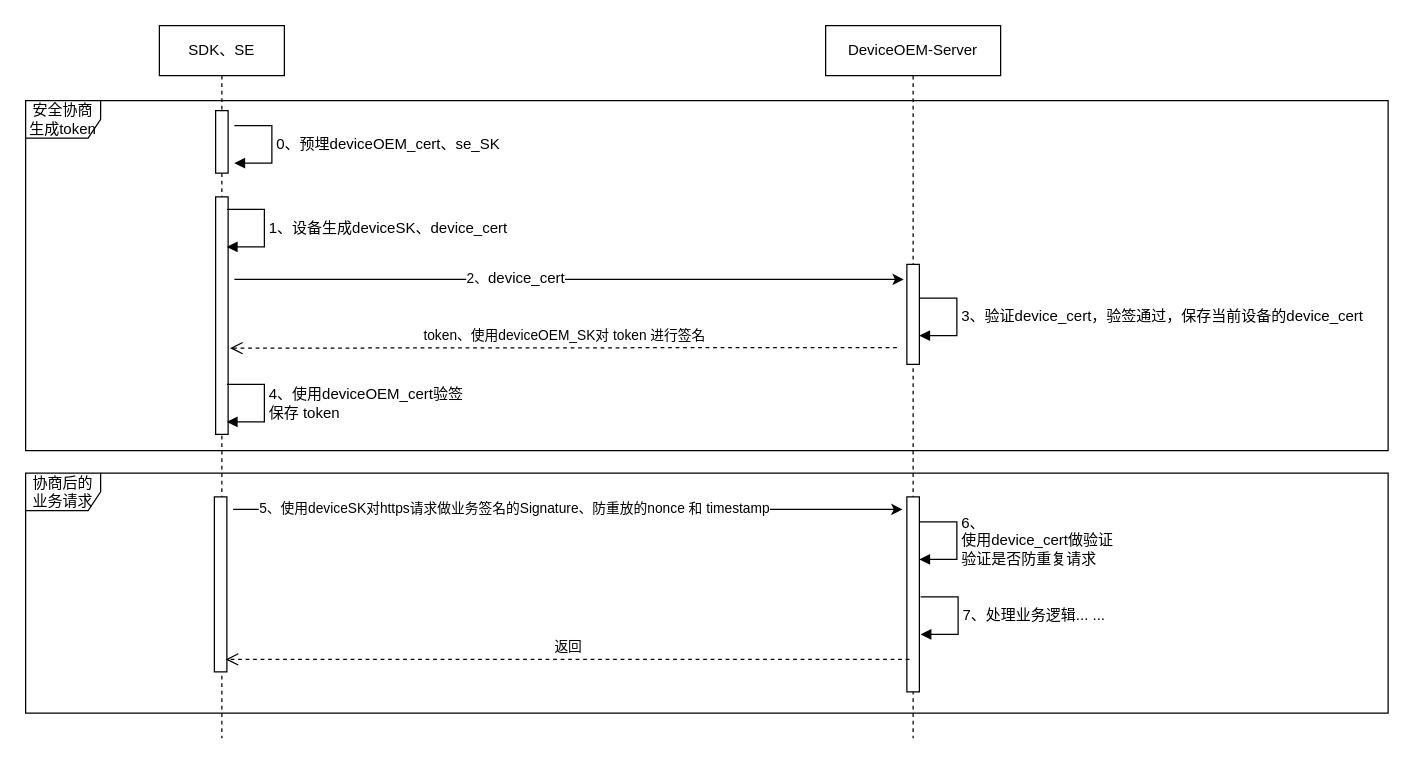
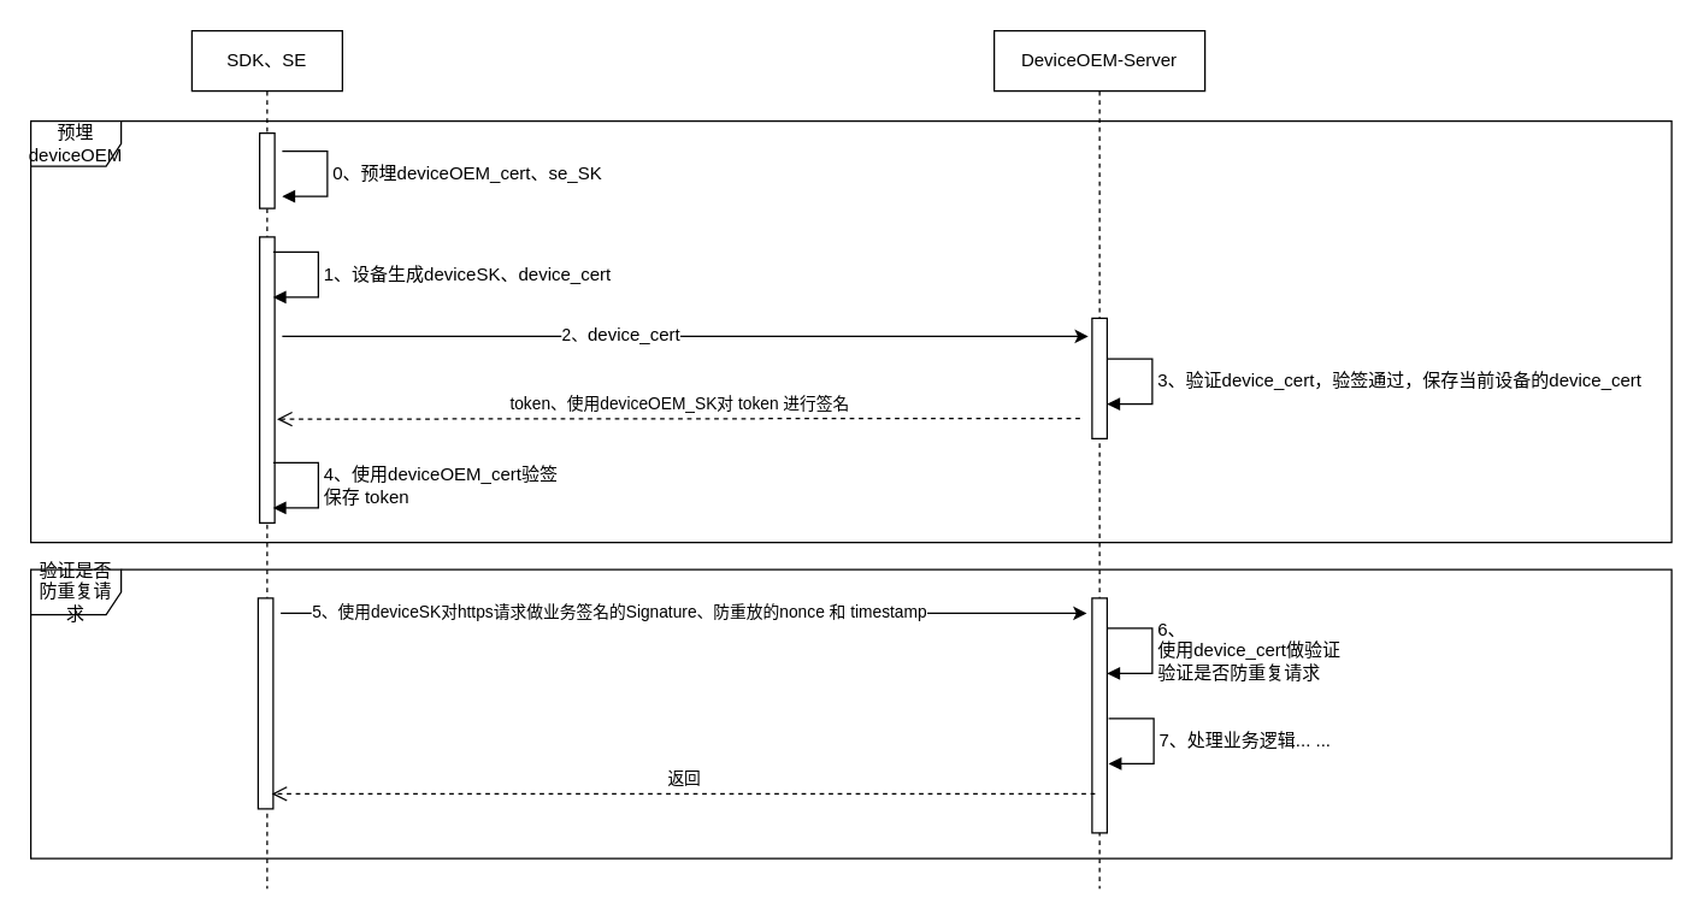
- <mxCell id="13" value="安全协商生成token" style="shape=umlFrame;whiteSpace=wrap;html=1;pointerEvents=0;sketch=0;strokeColor=default;align=center;verticalAlign=middle;fontFamily=Helvetica;fontSize=12;fontColor=default;fillColor=default;" parent="1" vertex="1"><mxGeometry x="20" y="80" width="1090" height="280" as="geometry" /></mxCell>
+ <mxCell id="13" value="预埋deviceOEM" style="shape=umlFrame;whiteSpace=wrap;html=1;pointerEvents=0;sketch=0;strokeColor=default;align=center;verticalAlign=middle;fontFamily=Helvetica;fontSize=12;fontColor=default;fillColor=default;" parent="1" vertex="1"><mxGeometry x="20" y="80" width="1090" height="280" as="geometry" /></mxCell>
- <mxCell id="22" value="协商后的业务请求" style="shape=umlFrame;whiteSpace=wrap;html=1;pointerEvents=0;sketch=0;strokeColor=default;align=center;verticalAlign=middle;fontFamily=Helvetica;fontSize=12;fontColor=default;fillColor=default;" vertex="1" parent="1"><mxGeometry x="20" y="378" width="1090" height="192" as="geometry" /></mxCell>
+ <mxCell id="22" value="验证是否防重复请求" style="shape=umlFrame;whiteSpace=wrap;html=1;pointerEvents=0;sketch=0;strokeColor=default;align=center;verticalAlign=middle;fontFamily=Helvetica;fontSize=12;fontColor=default;fillColor=default;" vertex="1" parent="1"><mxGeometry x="20" y="378" width="1090" height="192" as="geometry" /></mxCell>
